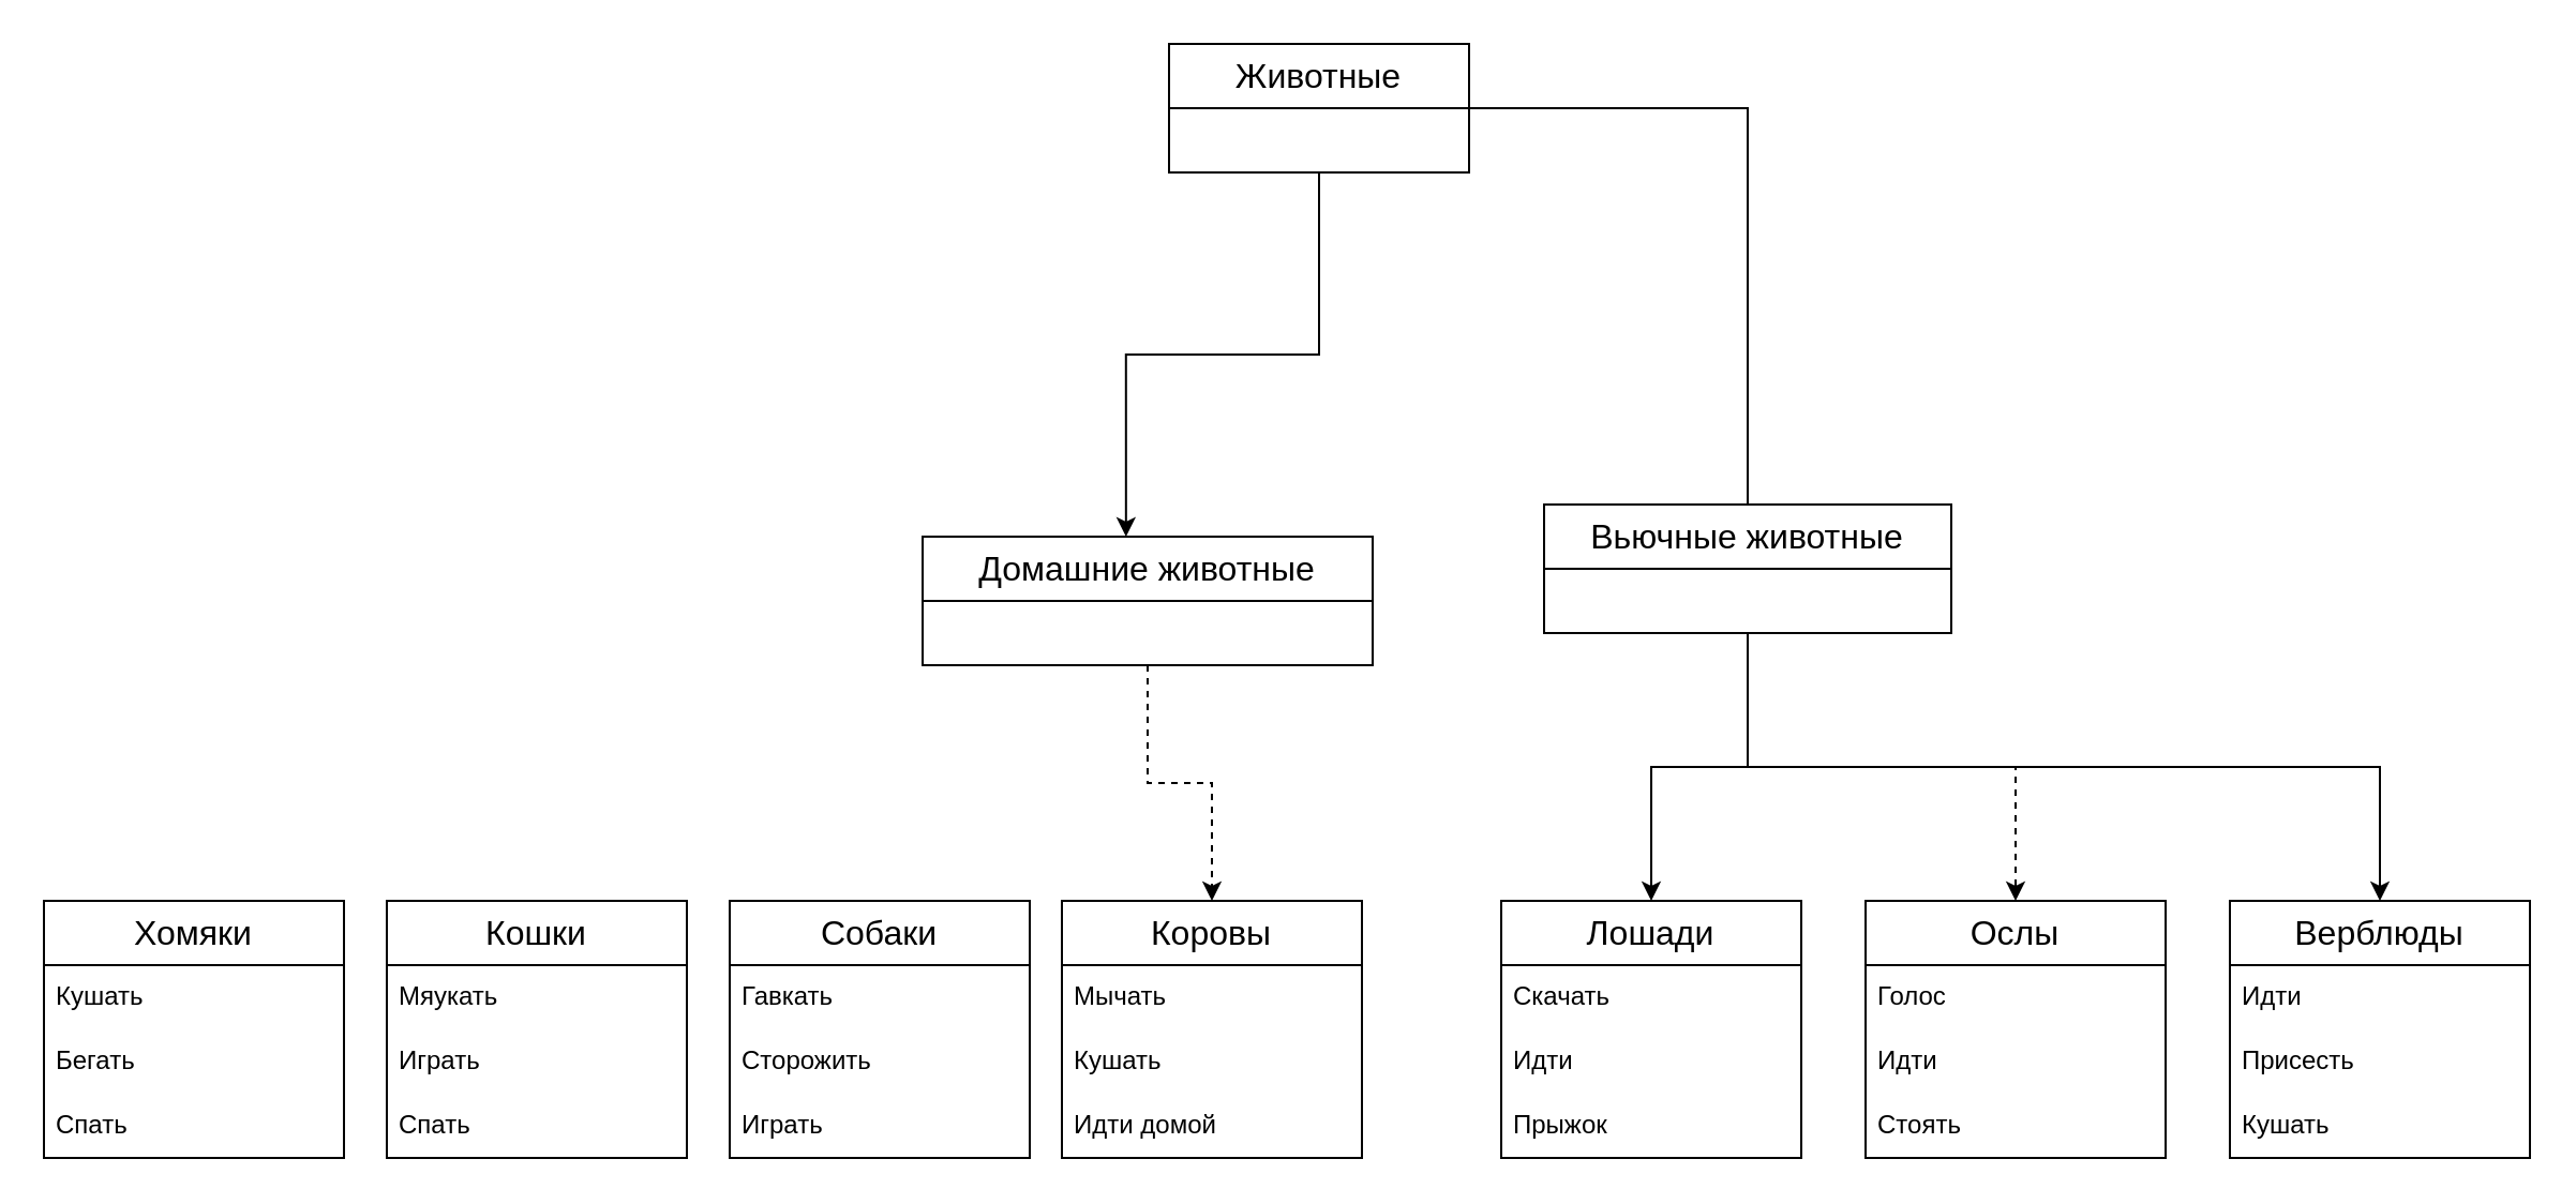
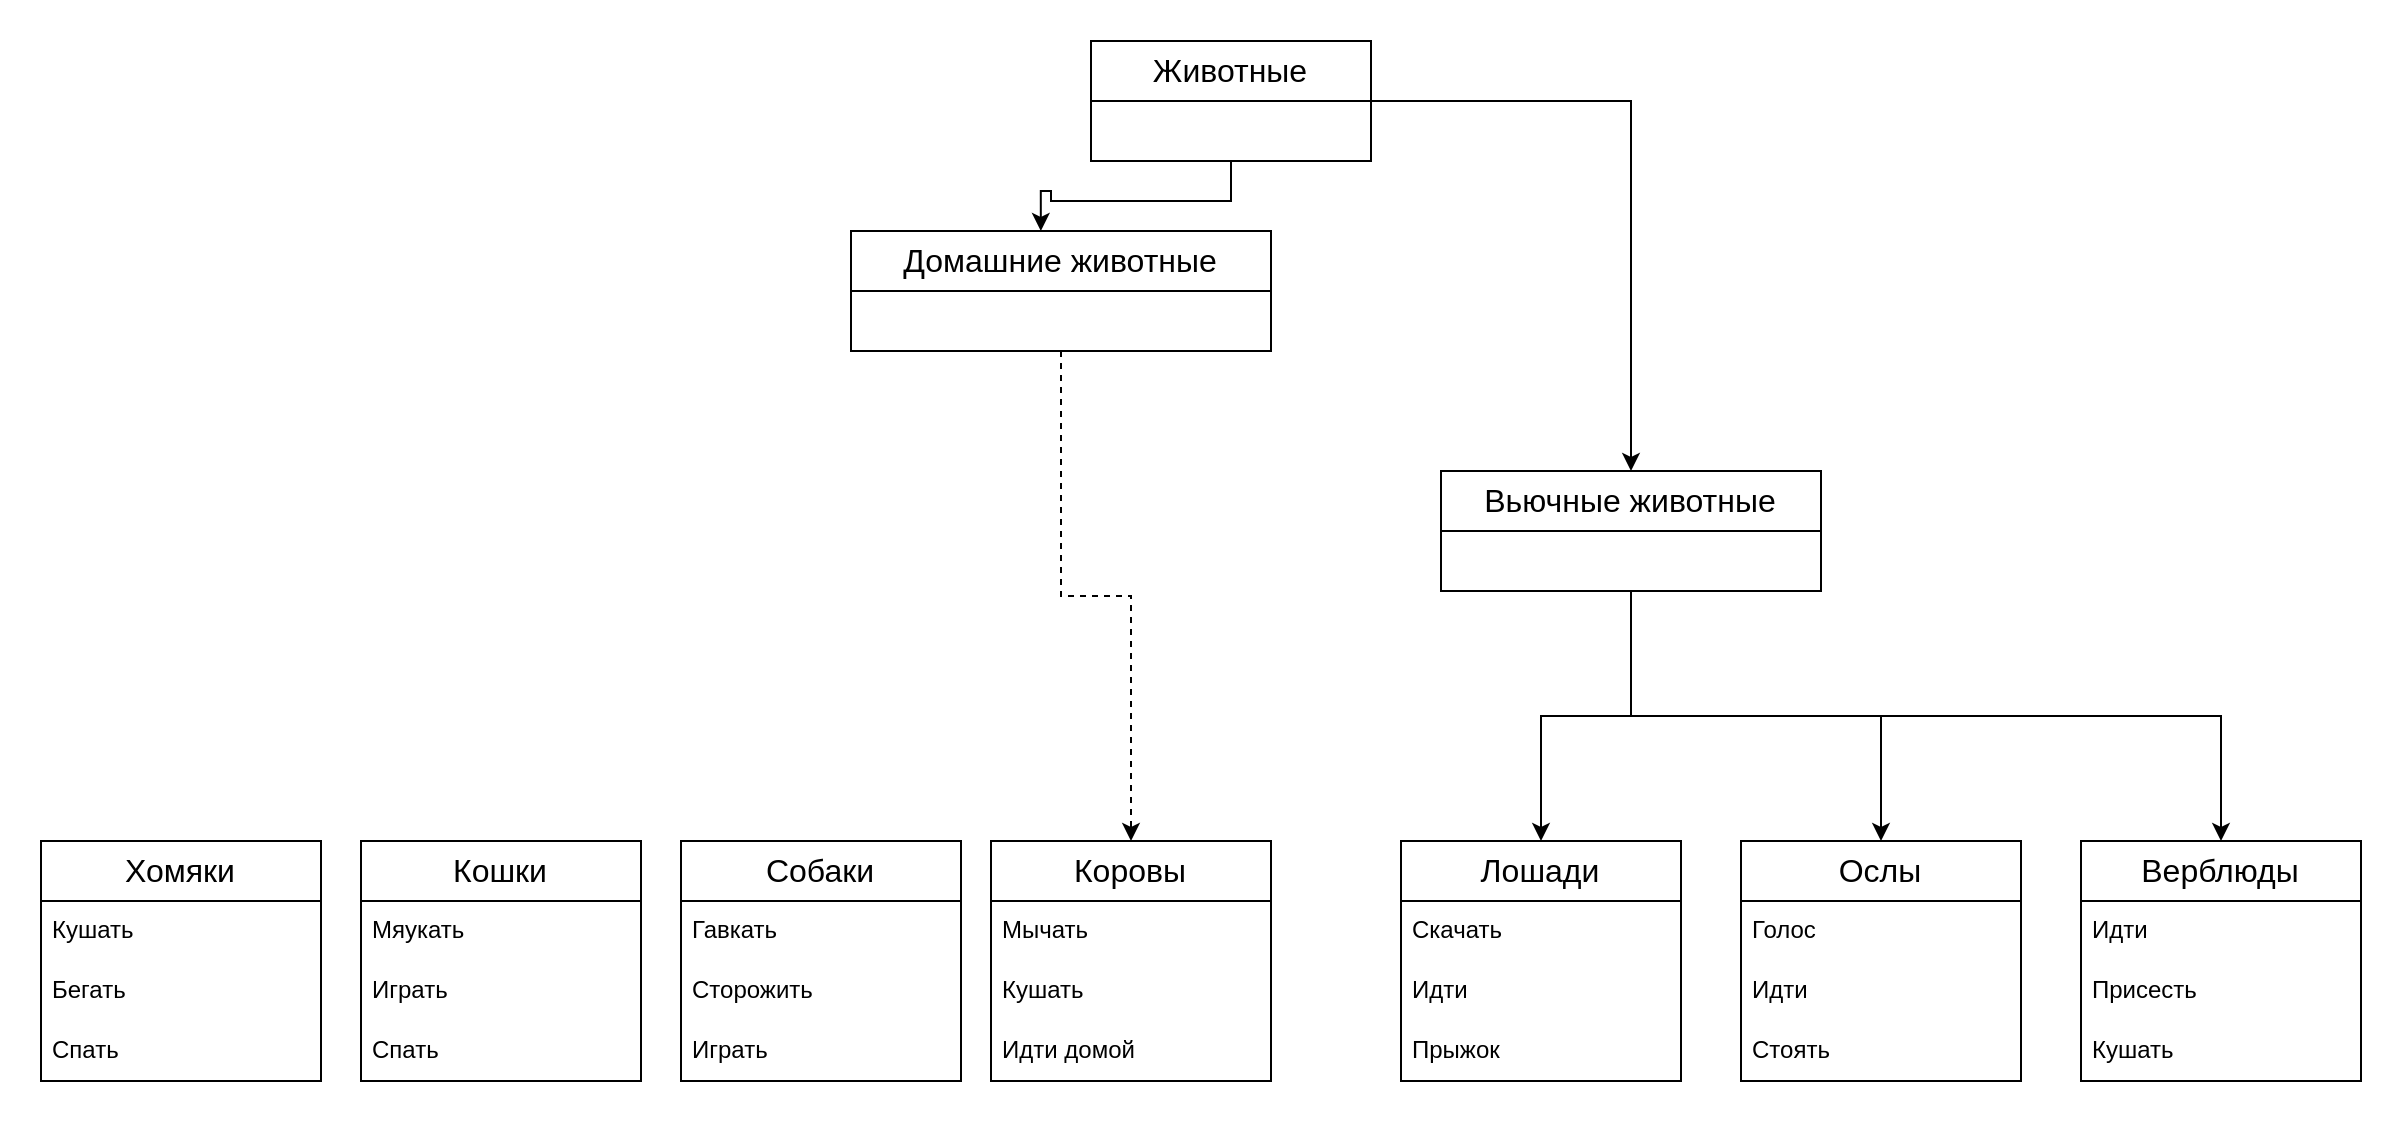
- <mxCell id="2" value="" style="edgeStyle=orthogonalEdgeStyle;rounded=0;orthogonalLoop=1;jettySize=auto;html=1;entryX=0.5;entryY=0;entryDx=0;entryDy=0;endArrow=none;" edge="1" parent="1" source="4" target="10"><mxGeometry relative="1" as="geometry"><mxPoint x="820" y="15" as="targetPoint" /></mxGeometry></mxCell>
+ <mxCell id="2" value="" style="edgeStyle=orthogonalEdgeStyle;rounded=0;orthogonalLoop=1;jettySize=auto;html=1;entryX=0.5;entryY=0;entryDx=0;entryDy=0;" edge="1" parent="1" source="4" target="10"><mxGeometry relative="1" as="geometry"><mxPoint x="820" y="15" as="targetPoint" /></mxGeometry></mxCell>
- <mxCell id="6" value="&lt;font style=&quot;font-size: 16px;&quot;&gt;Домашние животные&lt;/font&gt;" style="swimlane;fontStyle=0;childLayout=stackLayout;horizontal=1;startSize=30;horizontalStack=0;resizeParent=1;resizeParentMax=0;resizeLast=0;collapsible=1;marginBottom=0;whiteSpace=wrap;html=1;" vertex="1" parent="1"><mxGeometry x="430" y="250" width="210" height="60" as="geometry" /></mxCell>
+ <mxCell id="6" value="&lt;font style=&quot;font-size: 16px;&quot;&gt;Домашние животные&lt;/font&gt;" style="swimlane;fontStyle=0;childLayout=stackLayout;horizontal=1;startSize=30;horizontalStack=0;resizeParent=1;resizeParentMax=0;resizeLast=0;collapsible=1;marginBottom=0;whiteSpace=wrap;html=1;" vertex="1" parent="1"><mxGeometry x="425" y="115" width="210" height="60" as="geometry" /></mxCell>
- <mxCell id="8" value="" style="edgeStyle=orthogonalEdgeStyle;rounded=0;orthogonalLoop=1;jettySize=auto;html=1;entryX=0.5;entryY=0;entryDx=0;entryDy=0;dashed=1;" edge="1" parent="1" source="10" target="27"><mxGeometry relative="1" as="geometry"><mxPoint x="990" y="145" as="targetPoint" /></mxGeometry></mxCell>
+ <mxCell id="8" value="" style="edgeStyle=orthogonalEdgeStyle;rounded=0;orthogonalLoop=1;jettySize=auto;html=1;entryX=0.5;entryY=0;entryDx=0;entryDy=0;" edge="1" parent="1" source="10" target="27"><mxGeometry relative="1" as="geometry"><mxPoint x="990" y="145" as="targetPoint" /></mxGeometry></mxCell>
